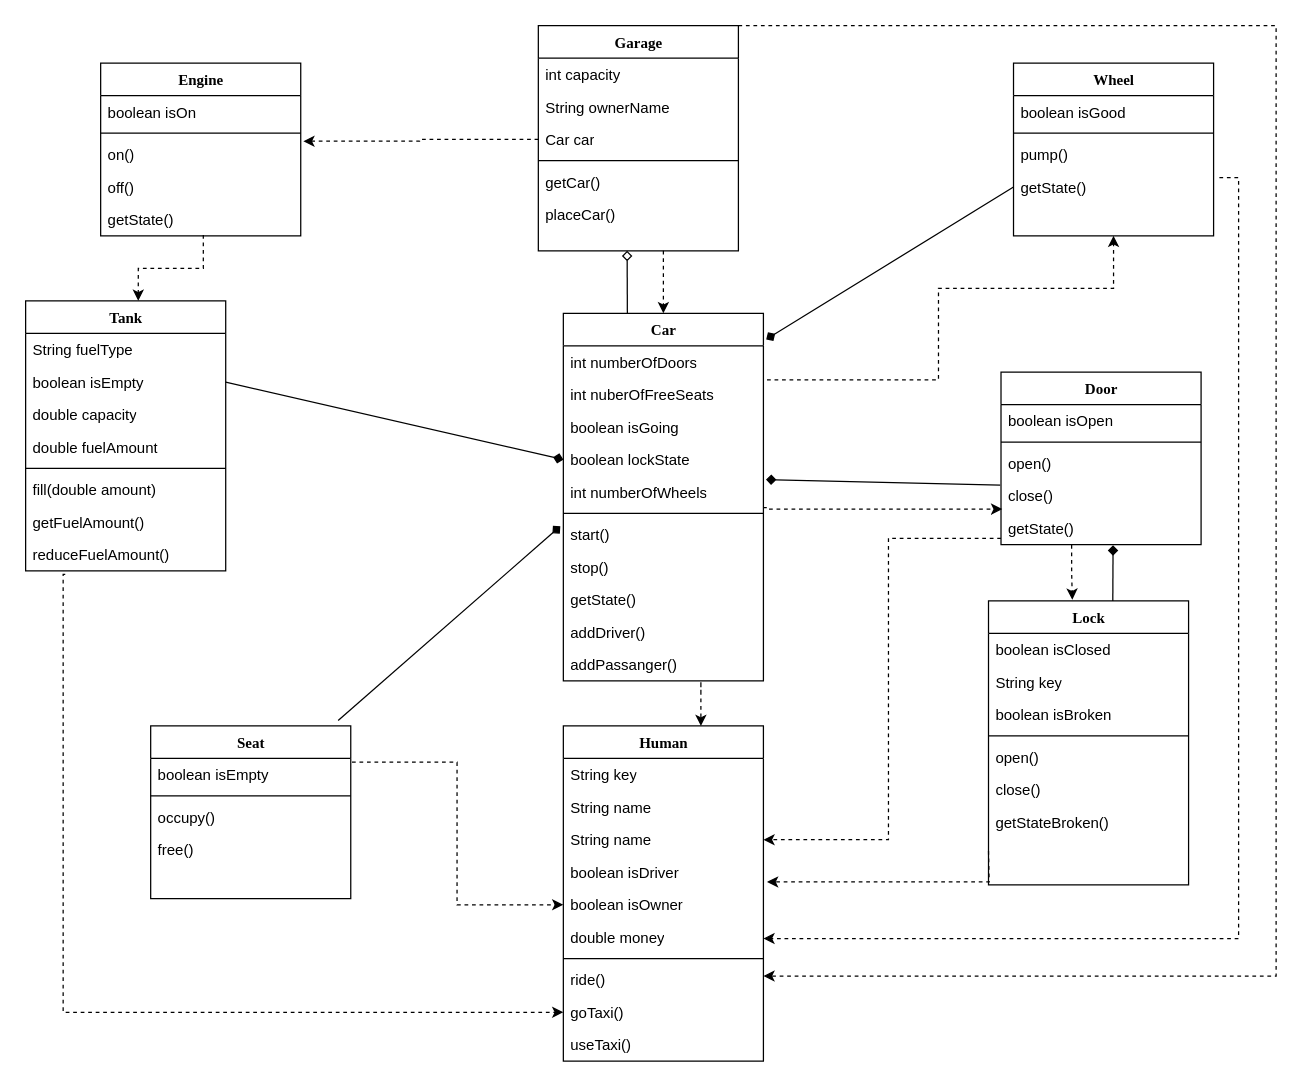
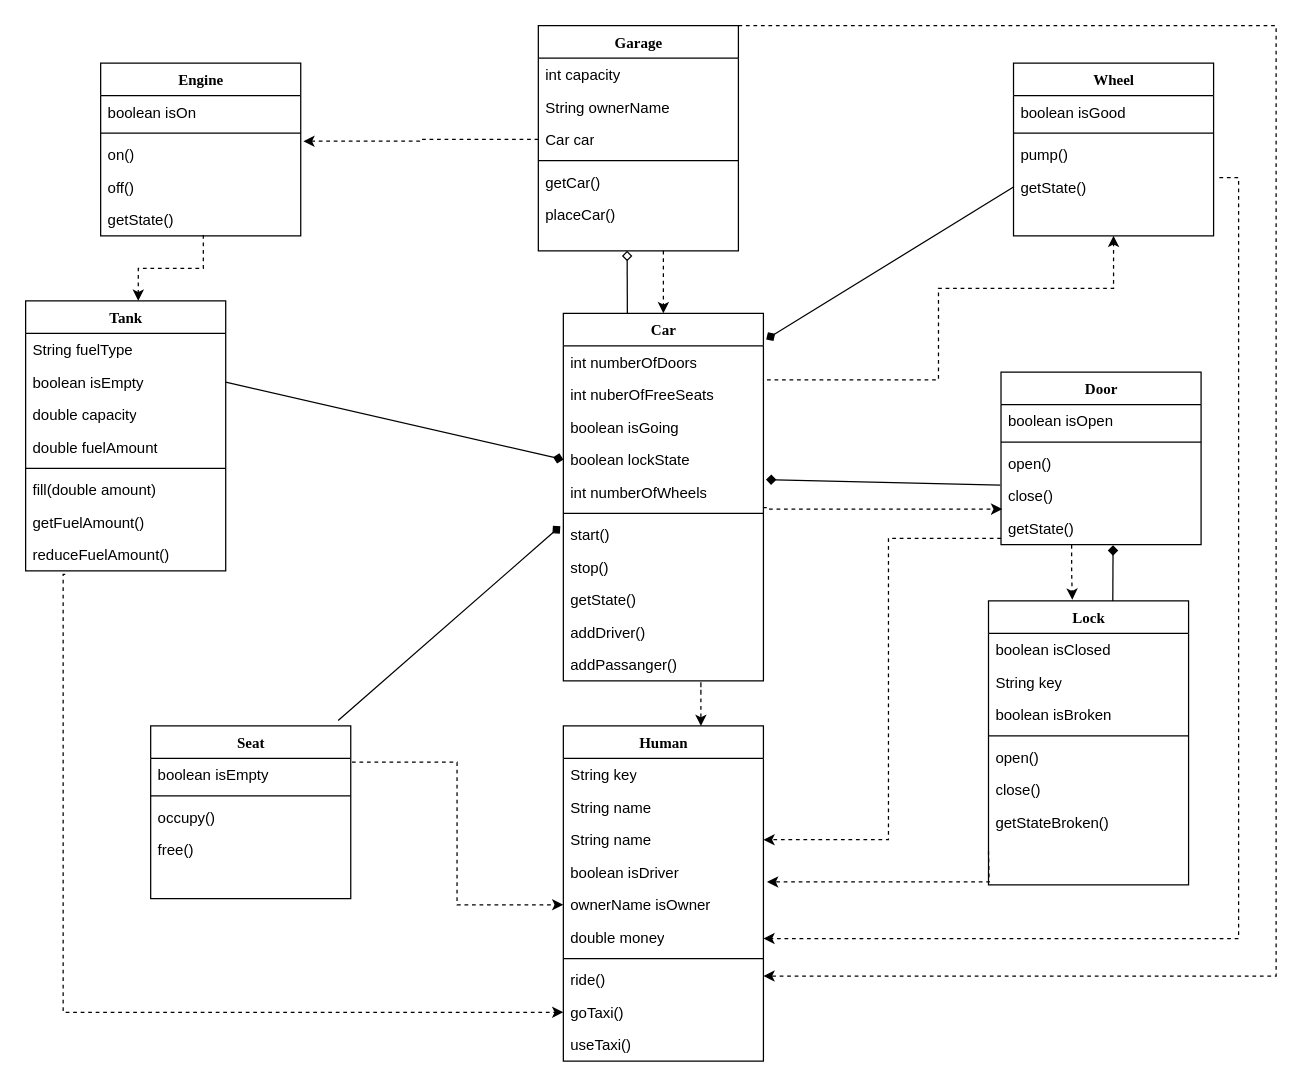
- <mxCell id="14" value="boolean isOwner" style="text;html=1;strokeColor=none;fillColor=none;align=left;verticalAlign=top;spacingLeft=4;spacingRight=4;whiteSpace=wrap;overflow=hidden;rotatable=0;points=[[0,0.5],[1,0.5]];portConstraint=eastwest;" parent="9" vertex="1"><mxGeometry y="130" width="160" height="26" as="geometry" /></mxCell>
+ <mxCell id="14" value="ownerName isOwner" style="text;html=1;strokeColor=none;fillColor=none;align=left;verticalAlign=top;spacingLeft=4;spacingRight=4;whiteSpace=wrap;overflow=hidden;rotatable=0;points=[[0,0.5],[1,0.5]];portConstraint=eastwest;" parent="9" vertex="1"><mxGeometry y="130" width="160" height="26" as="geometry" /></mxCell>
